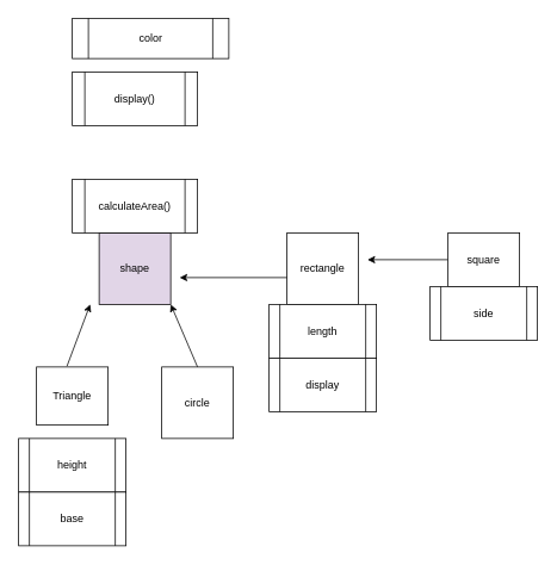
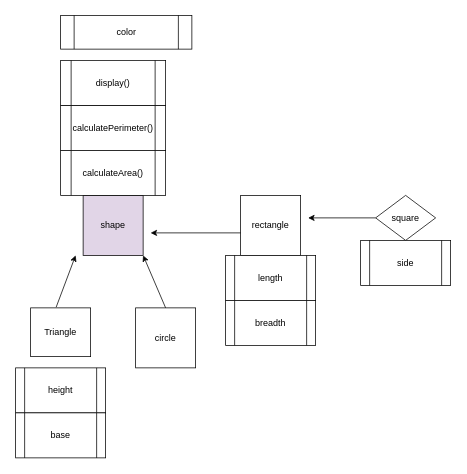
+ <mxCell id="5" value="calculatePerimeter()" style="shape=process;whiteSpace=wrap;html=1;backgroundOutline=1;" parent="1" vertex="1"><mxGeometry x="80" y="140" width="140" height="60" as="geometry" /></mxCell>
- <mxCell id="17" value="square" style="rounded=0;whiteSpace=wrap;html=1;" vertex="1" parent="1"><mxGeometry x="500" y="260" width="80" height="60" as="geometry" /></mxCell>
+ <mxCell id="17" value="square" style="rhombus;whiteSpace=wrap;html=1;" vertex="1" parent="1"><mxGeometry x="500" y="260" width="80" height="60" as="geometry" /></mxCell>
- <mxCell id="16" value="display" style="shape=process;whiteSpace=wrap;html=1;backgroundOutline=1;" vertex="1" parent="1"><mxGeometry x="300" y="400" width="120" height="60" as="geometry" /></mxCell>
+ <mxCell id="16" value="breadth" style="shape=process;whiteSpace=wrap;html=1;backgroundOutline=1;" vertex="1" parent="1"><mxGeometry x="300" y="400" width="120" height="60" as="geometry" /></mxCell>
